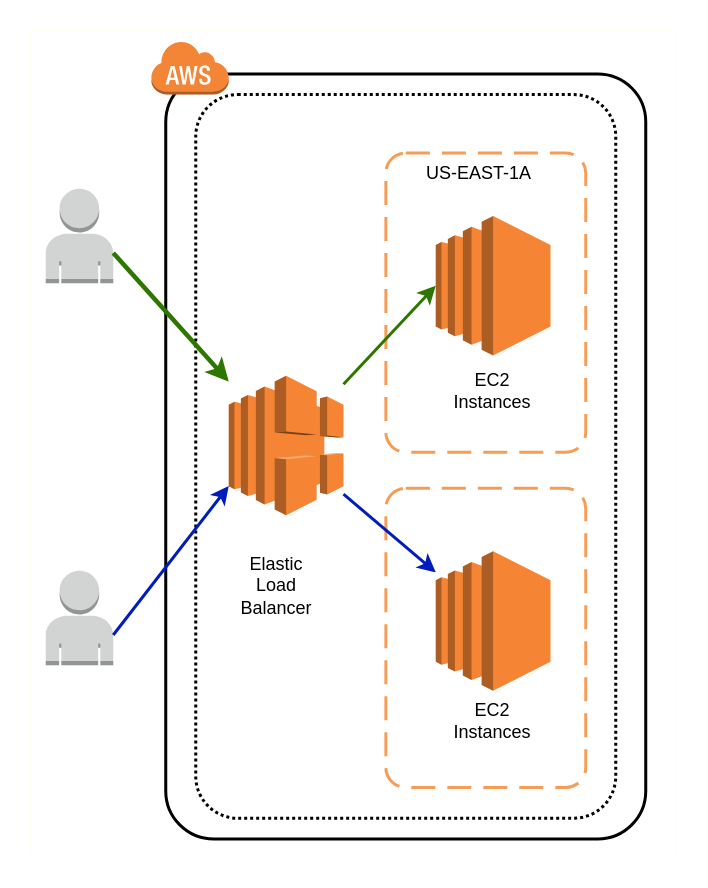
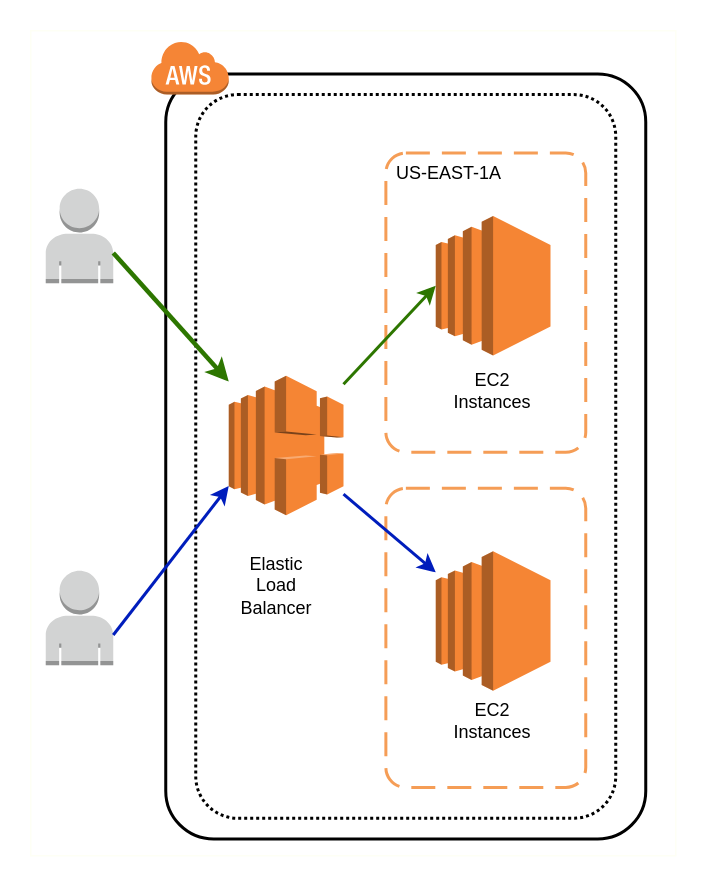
- <mxCell id="8" value="US-EAST-1A" style="text;html=1;strokeColor=none;fillColor=none;align=center;verticalAlign=middle;whiteSpace=wrap;rounded=0;" parent="1" vertex="1"><mxGeometry x="278.75" y="105.25" width="80" height="20" as="geometry" /></mxCell>
+ <mxCell id="8" value="US-EAST-1A" style="text;html=1;strokeColor=none;fillColor=none;align=center;verticalAlign=middle;whiteSpace=wrap;rounded=0;" parent="1" vertex="1"><mxGeometry x="258.75" y="105.25" width="80" height="20" as="geometry" /></mxCell>
